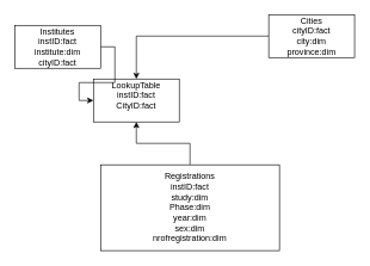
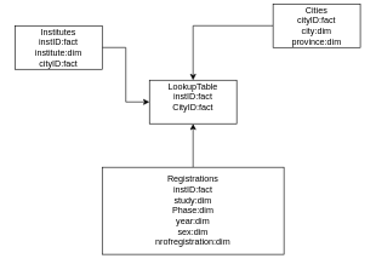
- <mxCell id="8" value="&lt;div&gt;Cities&lt;/div&gt;&lt;div&gt;cityID:fact&lt;/div&gt;&lt;div&gt;city:dim&lt;/div&gt;&lt;div&gt;province:dim&lt;br&gt;&lt;/div&gt;" style="rounded=0;whiteSpace=wrap;html=1;" vertex="1" parent="1"><mxGeometry x="375" y="20" width="120" height="60" as="geometry" /></mxCell>
+ <mxCell id="8" value="&lt;div&gt;Cities&lt;/div&gt;&lt;div&gt;cityID:fact&lt;/div&gt;&lt;div&gt;city:dim&lt;/div&gt;&lt;div&gt;province:dim&lt;br&gt;&lt;/div&gt;" style="rounded=0;whiteSpace=wrap;html=1;" vertex="1" parent="1"><mxGeometry x="375" y="5" width="120" height="60" as="geometry" /></mxCell>
- <mxCell id="2" value="&lt;div&gt;LookupTable&lt;/div&gt;&lt;div&gt;instID:fact&lt;/div&gt;&lt;div&gt;CityID:fact&lt;/div&gt;&lt;div&gt;&lt;br&gt;&lt;/div&gt;" style="rounded=0;whiteSpace=wrap;html=1;" vertex="1" parent="1"><mxGeometry x="130" y="110" width="120" height="60" as="geometry" /></mxCell>
+ <mxCell id="2" value="&lt;div&gt;LookupTable&lt;/div&gt;&lt;div&gt;instID:fact&lt;/div&gt;&lt;div&gt;CityID:fact&lt;/div&gt;&lt;div&gt;&lt;br&gt;&lt;/div&gt;" style="rounded=0;whiteSpace=wrap;html=1;" vertex="1" parent="1"><mxGeometry x="205" y="110" width="120" height="60" as="geometry" /></mxCell>
